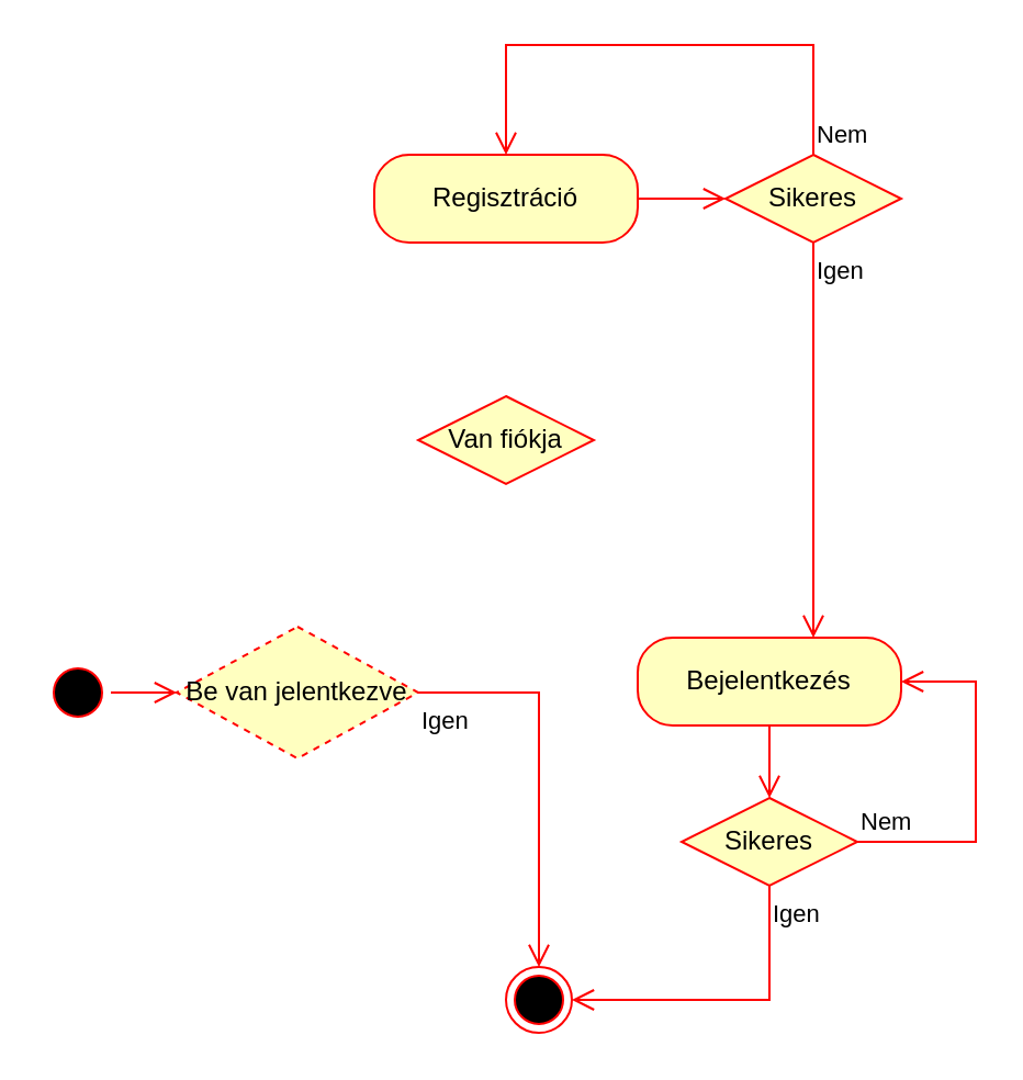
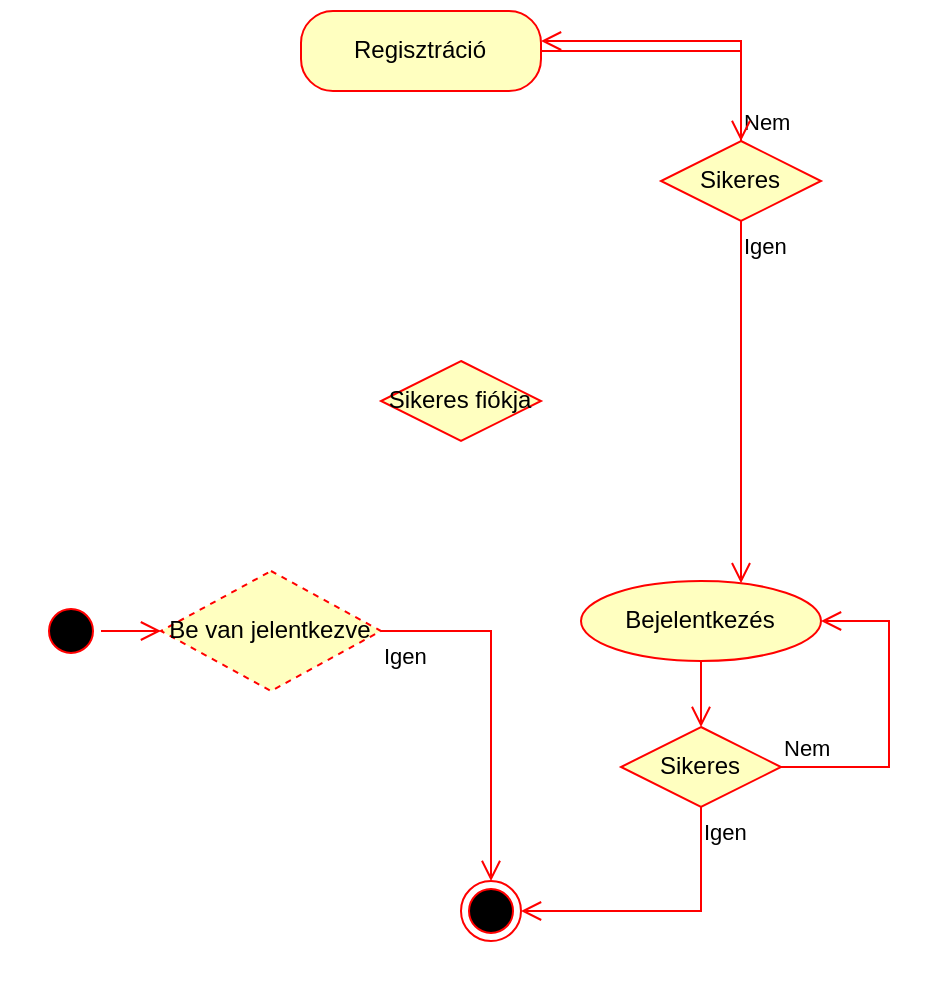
- <mxCell id="9" value="Regisztráció" style="rounded=1;whiteSpace=wrap;html=1;arcSize=40;fontColor=#000000;fillColor=#ffffc0;strokeColor=#ff0000;" vertex="1" parent="1"><mxGeometry x="170" y="70" width="120" height="40" as="geometry" /></mxCell>
+ <mxCell id="9" value="Regisztráció" style="rounded=1;whiteSpace=wrap;html=1;arcSize=40;fontColor=#000000;fillColor=#ffffc0;strokeColor=#ff0000;" vertex="1" parent="1"><mxGeometry x="150" y="5" width="120" height="40" as="geometry" /></mxCell>
- <mxCell id="6" value="Van fiókja" style="rhombus;whiteSpace=wrap;html=1;fillColor=#ffffc0;strokeColor=#ff0000;" vertex="1" parent="1"><mxGeometry x="190" y="180" width="80" height="40" as="geometry" /></mxCell>
+ <mxCell id="6" value="Sikeres fiókja" style="rhombus;whiteSpace=wrap;html=1;fillColor=#ffffc0;strokeColor=#ff0000;" vertex="1" parent="1"><mxGeometry x="190" y="180" width="80" height="40" as="geometry" /></mxCell>
- <mxCell id="7" value="Bejelentkezés" style="rounded=1;whiteSpace=wrap;html=1;arcSize=40;fontColor=#000000;fillColor=#ffffc0;strokeColor=#ff0000;" vertex="1" parent="1"><mxGeometry x="290" y="290" width="120" height="40" as="geometry" /></mxCell>
+ <mxCell id="7" value="Bejelentkezés" style="ellipse;whiteSpace=wrap;html=1;arcSize=40;fontColor=#000000;fillColor=#ffffc0;strokeColor=#ff0000;" vertex="1" parent="1"><mxGeometry x="290" y="290" width="120" height="40" as="geometry" /></mxCell>
